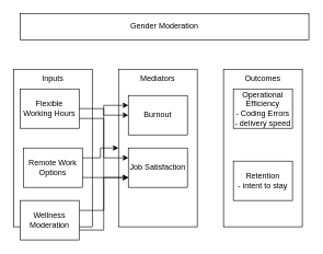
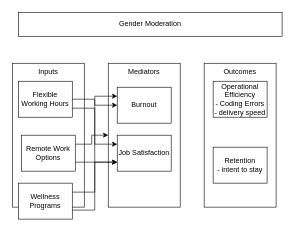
- <mxCell id="14" value="Wellness Moderation" style="rounded=0;whiteSpace=wrap;html=1;" vertex="1" parent="1"><mxGeometry x="30" y="305" width="90" height="60" as="geometry" /></mxCell>
+ <mxCell id="14" value="Wellness Programs" style="rounded=0;whiteSpace=wrap;html=1;" vertex="1" parent="1"><mxGeometry x="30" y="305" width="90" height="60" as="geometry" /></mxCell>
